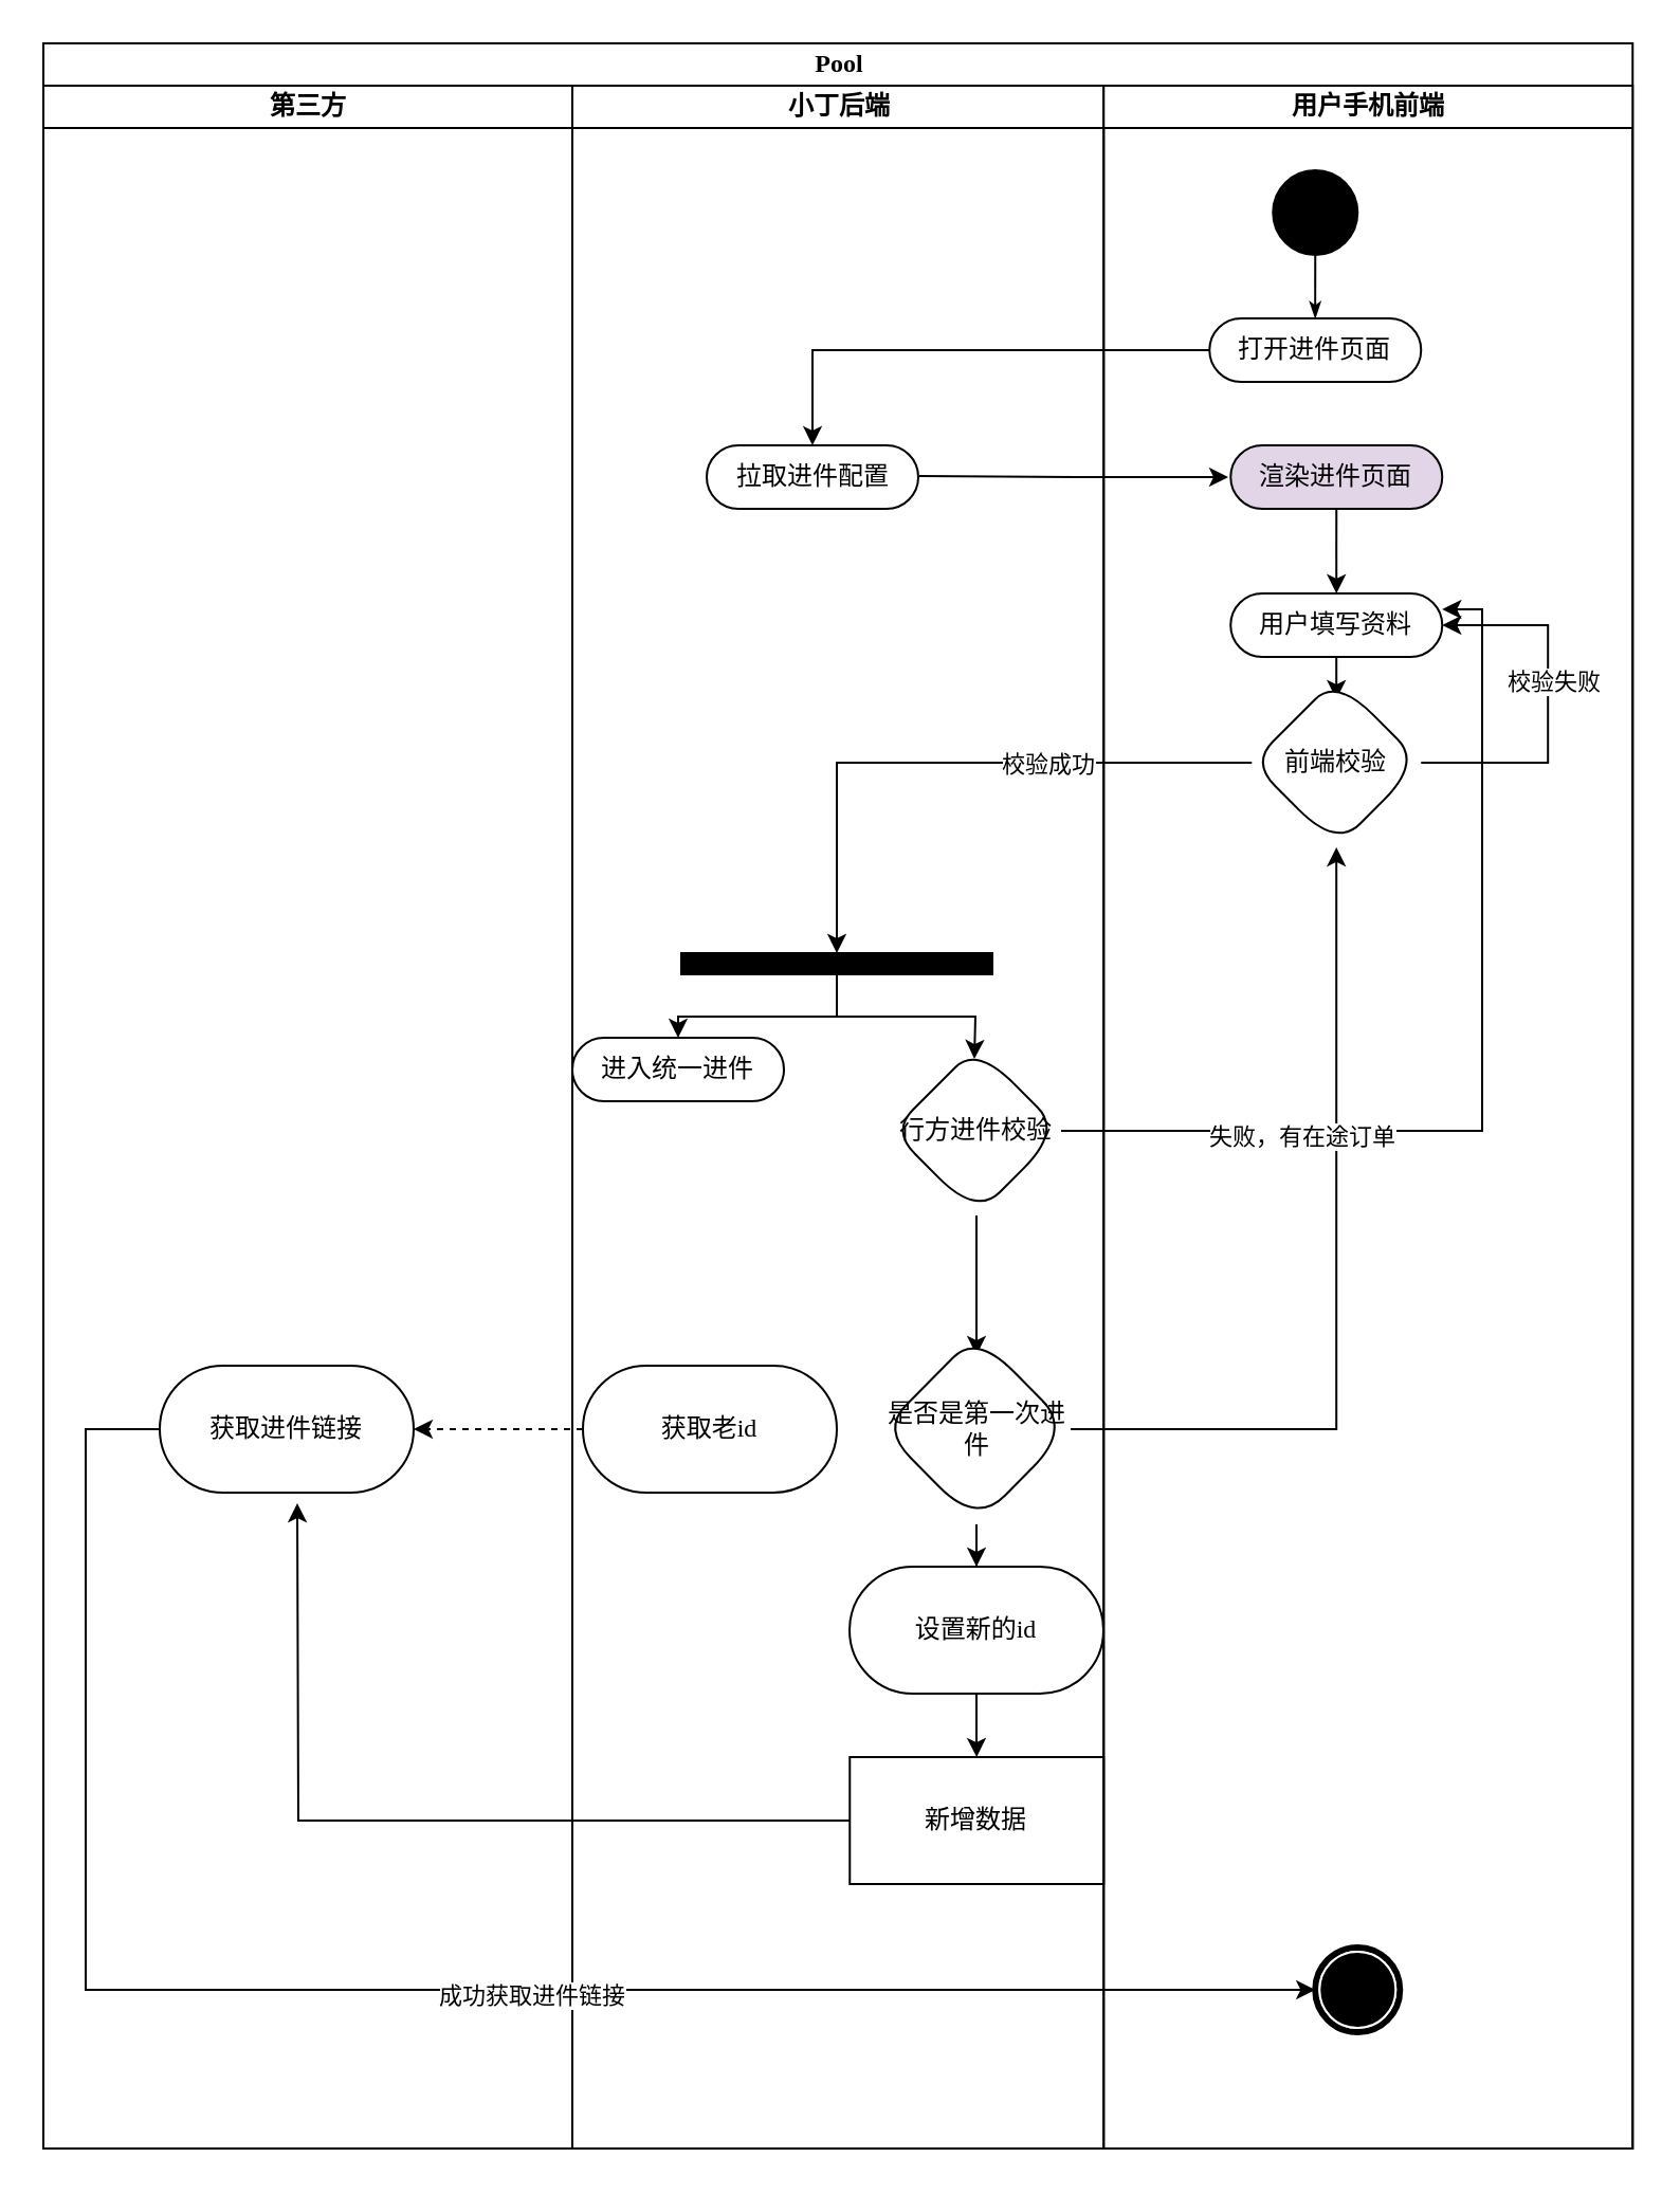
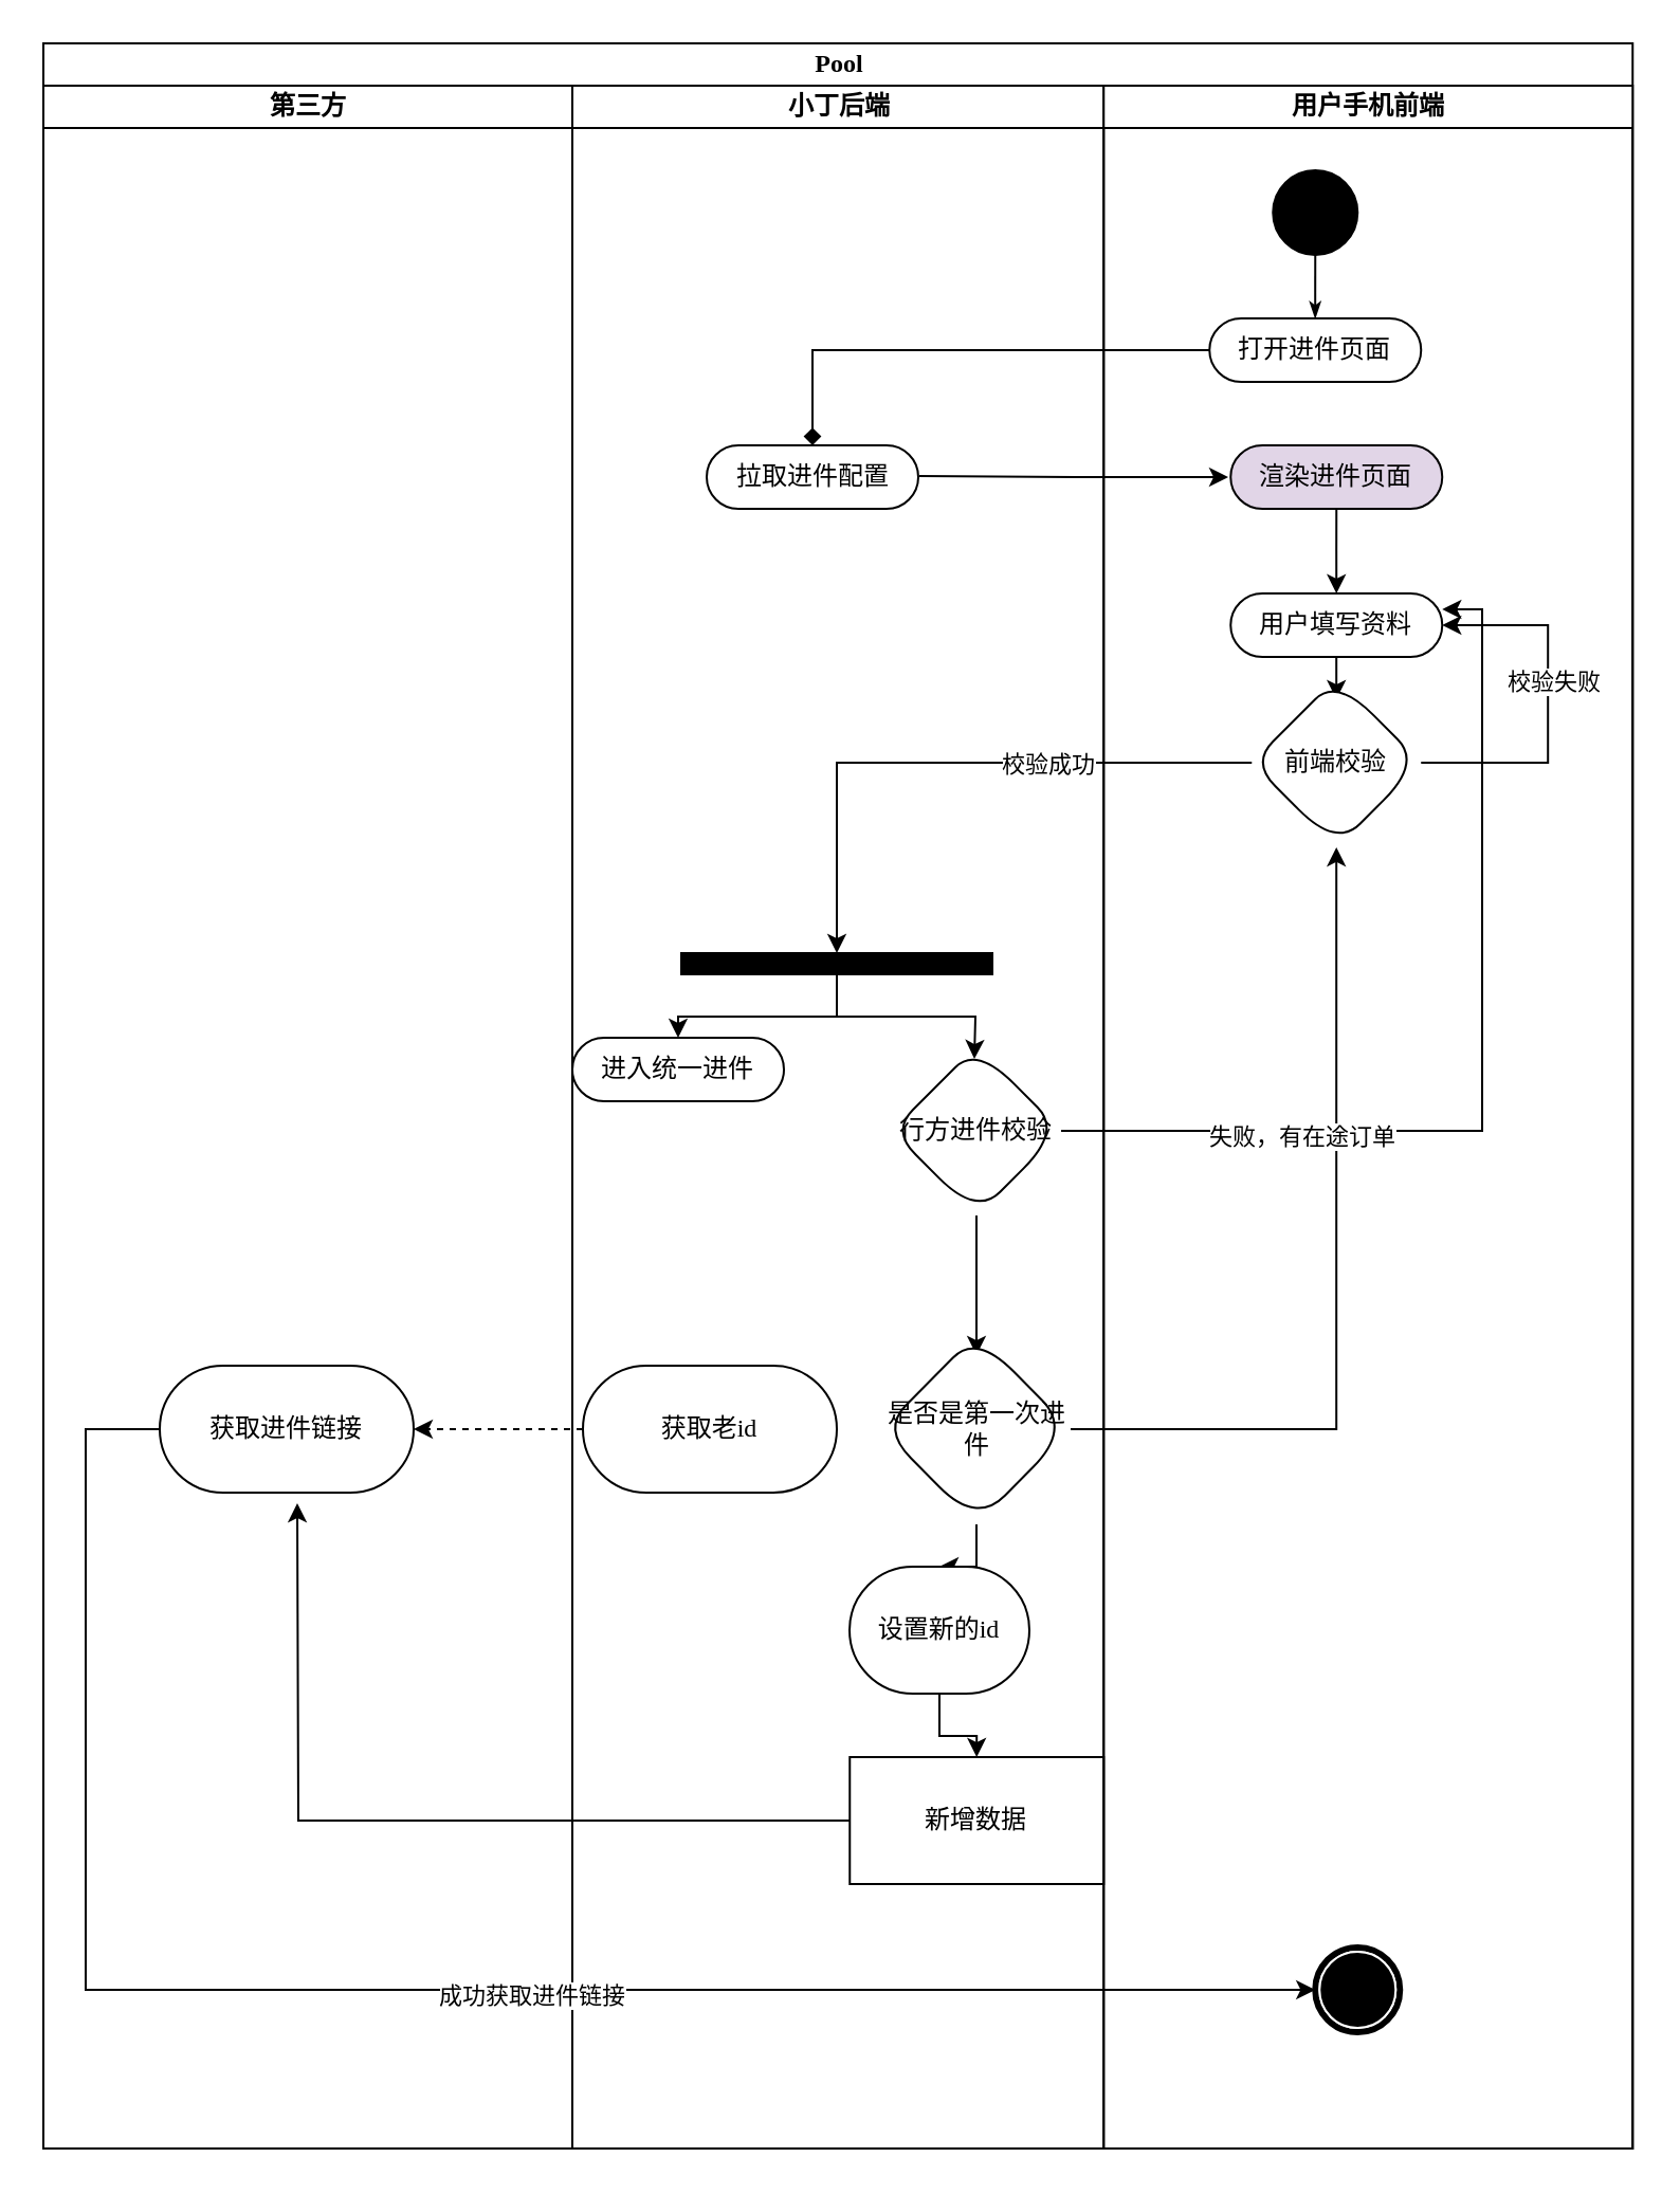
- <mxCell id="34" style="edgeStyle=orthogonalEdgeStyle;rounded=0;orthogonalLoop=1;jettySize=auto;html=1;entryX=0.5;entryY=0;entryDx=0;entryDy=0;" edge="1" parent="2" source="25" target="11"><mxGeometry relative="1" as="geometry" /></mxCell>
+ <mxCell id="34" style="edgeStyle=orthogonalEdgeStyle;rounded=0;orthogonalLoop=1;jettySize=auto;html=1;entryX=0.5;entryY=0;entryDx=0;entryDy=0;endArrow=diamond;" edge="1" parent="2" source="25" target="11"><mxGeometry relative="1" as="geometry" /></mxCell>
- <mxCell id="18" value="设置新的id" style="whiteSpace=wrap;html=1;fontFamily=Verdana;rounded=1;shadow=0;comic=0;labelBackgroundColor=none;strokeWidth=1;arcSize=50;" vertex="1" parent="5"><mxGeometry x="131" y="700" width="120" height="60" as="geometry" /></mxCell>
+ <mxCell id="18" value="设置新的id" style="whiteSpace=wrap;html=1;fontFamily=Verdana;rounded=1;shadow=0;comic=0;labelBackgroundColor=none;strokeWidth=1;arcSize=50;" vertex="1" parent="5"><mxGeometry x="131" y="700" width="85" height="60" as="geometry" /></mxCell>
